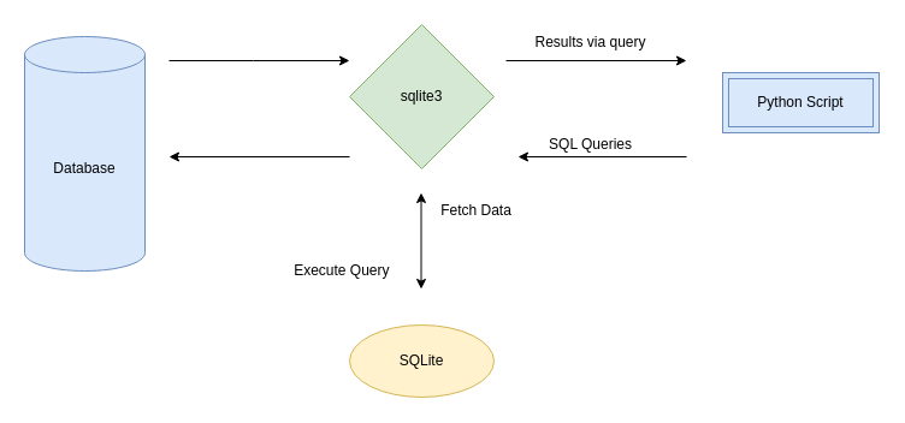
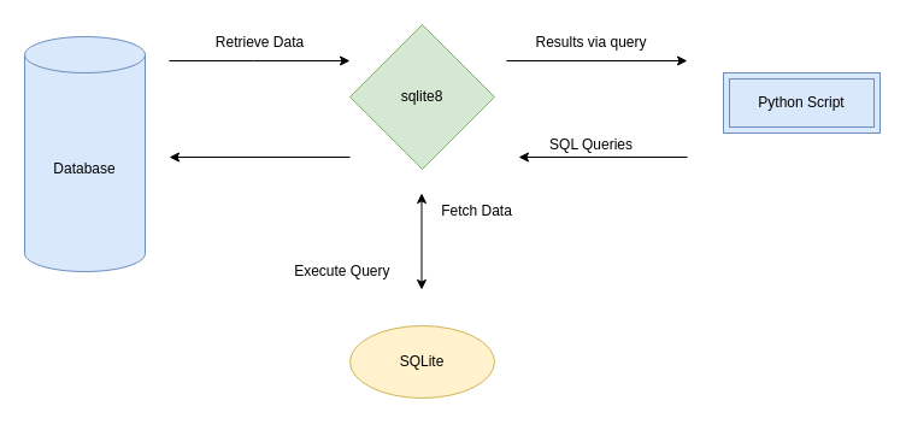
+ <mxCell id="13" value="Retrieve Data" style="text;html=1;align=center;verticalAlign=middle;resizable=0;points=[];autosize=1;strokeColor=none;fillColor=none;" vertex="1" parent="1"><mxGeometry x="165" y="20" width="100" height="30" as="geometry" /></mxCell>
- <mxCell id="3" value="sqlite3" style="rhombus;whiteSpace=wrap;html=1;fillColor=#d5e8d4;strokeColor=#82b366;" vertex="1" parent="1"><mxGeometry x="290" y="20" width="120" height="120" as="geometry" /></mxCell>
+ <mxCell id="3" value="sqlite8" style="rhombus;whiteSpace=wrap;html=1;fillColor=#d5e8d4;strokeColor=#82b366;" vertex="1" parent="1"><mxGeometry x="290" y="20" width="120" height="120" as="geometry" /></mxCell>
